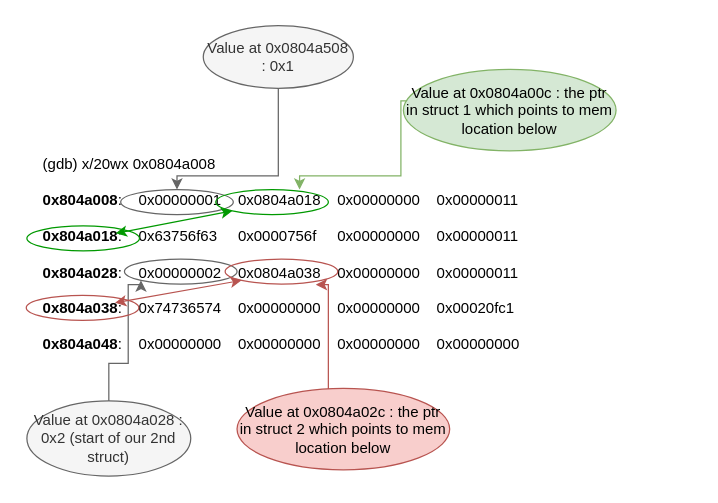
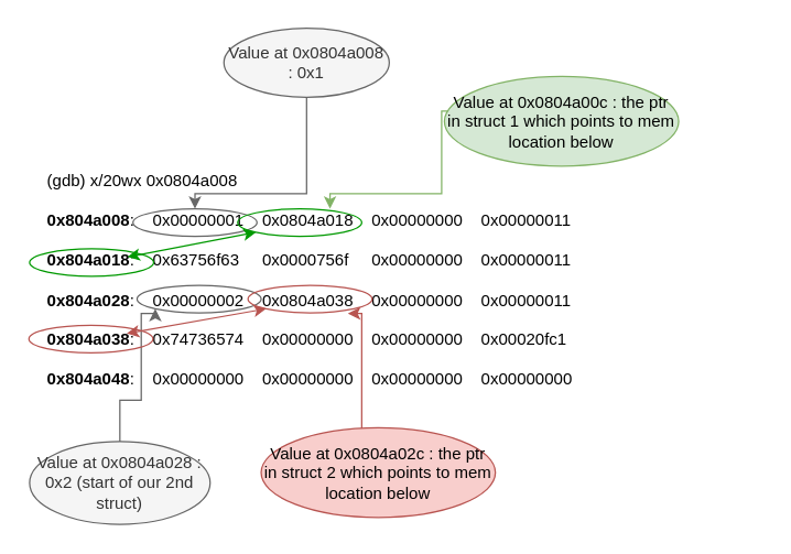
- <mxCell id="5" value="Value at 0x0804a508 : 0x1" style="ellipse;whiteSpace=wrap;html=1;align=center;strokeColor=#666666;fillColor=#f5f5f5;fontColor=#333333;" vertex="1" parent="1"><mxGeometry x="162" y="20" width="120" height="50" as="geometry" /></mxCell>
+ <mxCell id="5" value="Value at 0x0804a008 : 0x1" style="ellipse;whiteSpace=wrap;html=1;align=center;strokeColor=#666666;fillColor=#f5f5f5;fontColor=#333333;" vertex="1" parent="1"><mxGeometry x="162" y="20" width="120" height="50" as="geometry" /></mxCell>
